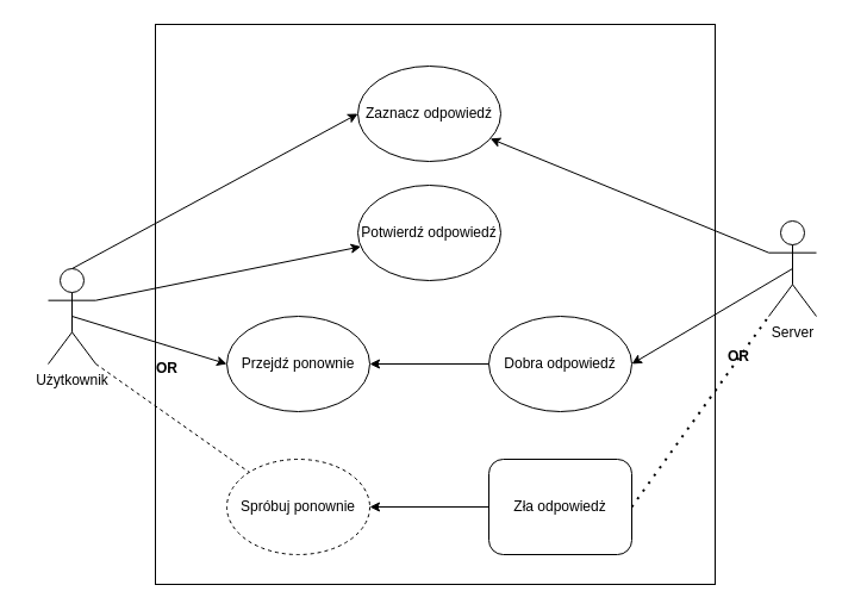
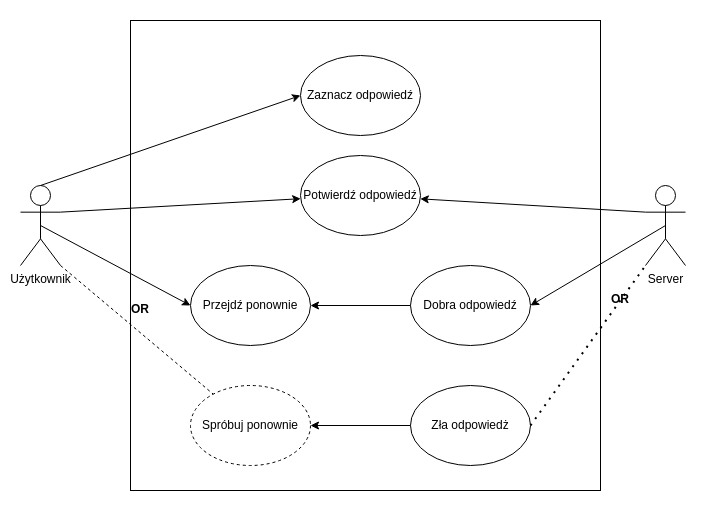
- <mxCell id="16" value="" style="endArrow=classic;html=1;rounded=0;exitX=0;exitY=0.333;exitDx=0;exitDy=0;exitPerimeter=0;" edge="1" parent="1" source="4" target="5"><mxGeometry width="50" height="50" relative="1" as="geometry"><mxPoint x="330" y="355" as="sourcePoint" /><mxPoint x="380" y="305" as="targetPoint" /></mxGeometry></mxCell>
+ <mxCell id="16" value="" style="endArrow=classic;html=1;rounded=0;exitX=0;exitY=0.333;exitDx=0;exitDy=0;exitPerimeter=0;" edge="1" parent="1" source="4" target="6"><mxGeometry width="50" height="50" relative="1" as="geometry"><mxPoint x="330" y="355" as="sourcePoint" /><mxPoint x="380" y="305" as="targetPoint" /></mxGeometry></mxCell>
- <mxCell id="3" value="Użytkownik" style="shape=umlActor;verticalLabelPosition=bottom;verticalAlign=top;html=1;outlineConnect=0;" vertex="1" parent="1"><mxGeometry x="40" y="225" width="40" height="80" as="geometry" /></mxCell>
+ <mxCell id="3" value="Użytkownik" style="shape=umlActor;verticalLabelPosition=bottom;verticalAlign=top;html=1;outlineConnect=0;" vertex="1" parent="1"><mxGeometry x="20" y="185" width="40" height="80" as="geometry" /></mxCell>
- <mxCell id="9" value="Zła odpowiedż" style="whiteSpace=wrap;html=1;rounded=1;" vertex="1" parent="1"><mxGeometry x="410" y="385" width="120" height="80" as="geometry" /></mxCell>
+ <mxCell id="9" value="Zła odpowiedż" style="ellipse;whiteSpace=wrap;html=1;" vertex="1" parent="1"><mxGeometry x="410" y="385" width="120" height="80" as="geometry" /></mxCell>
